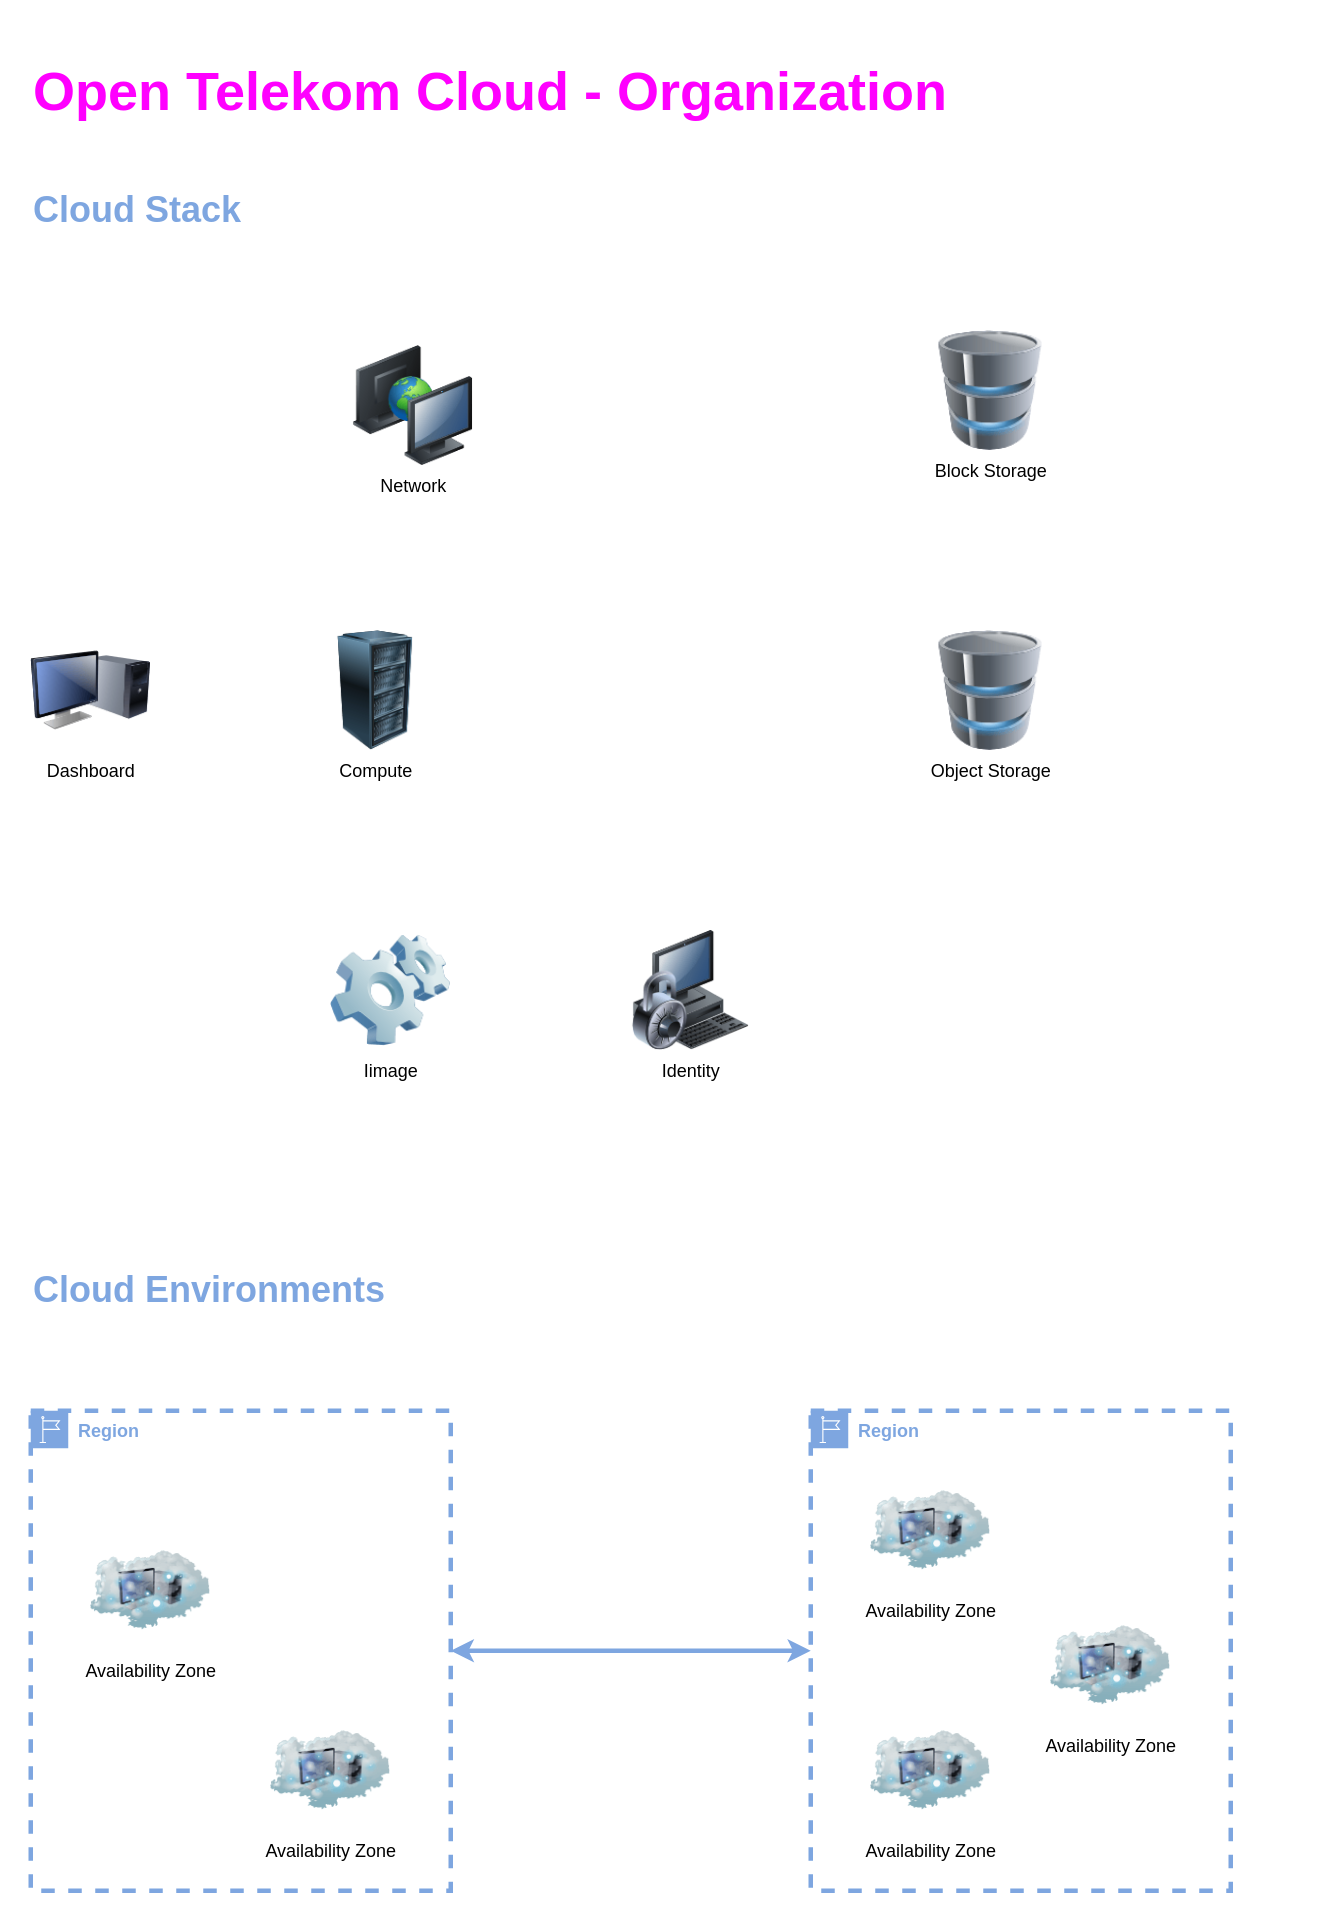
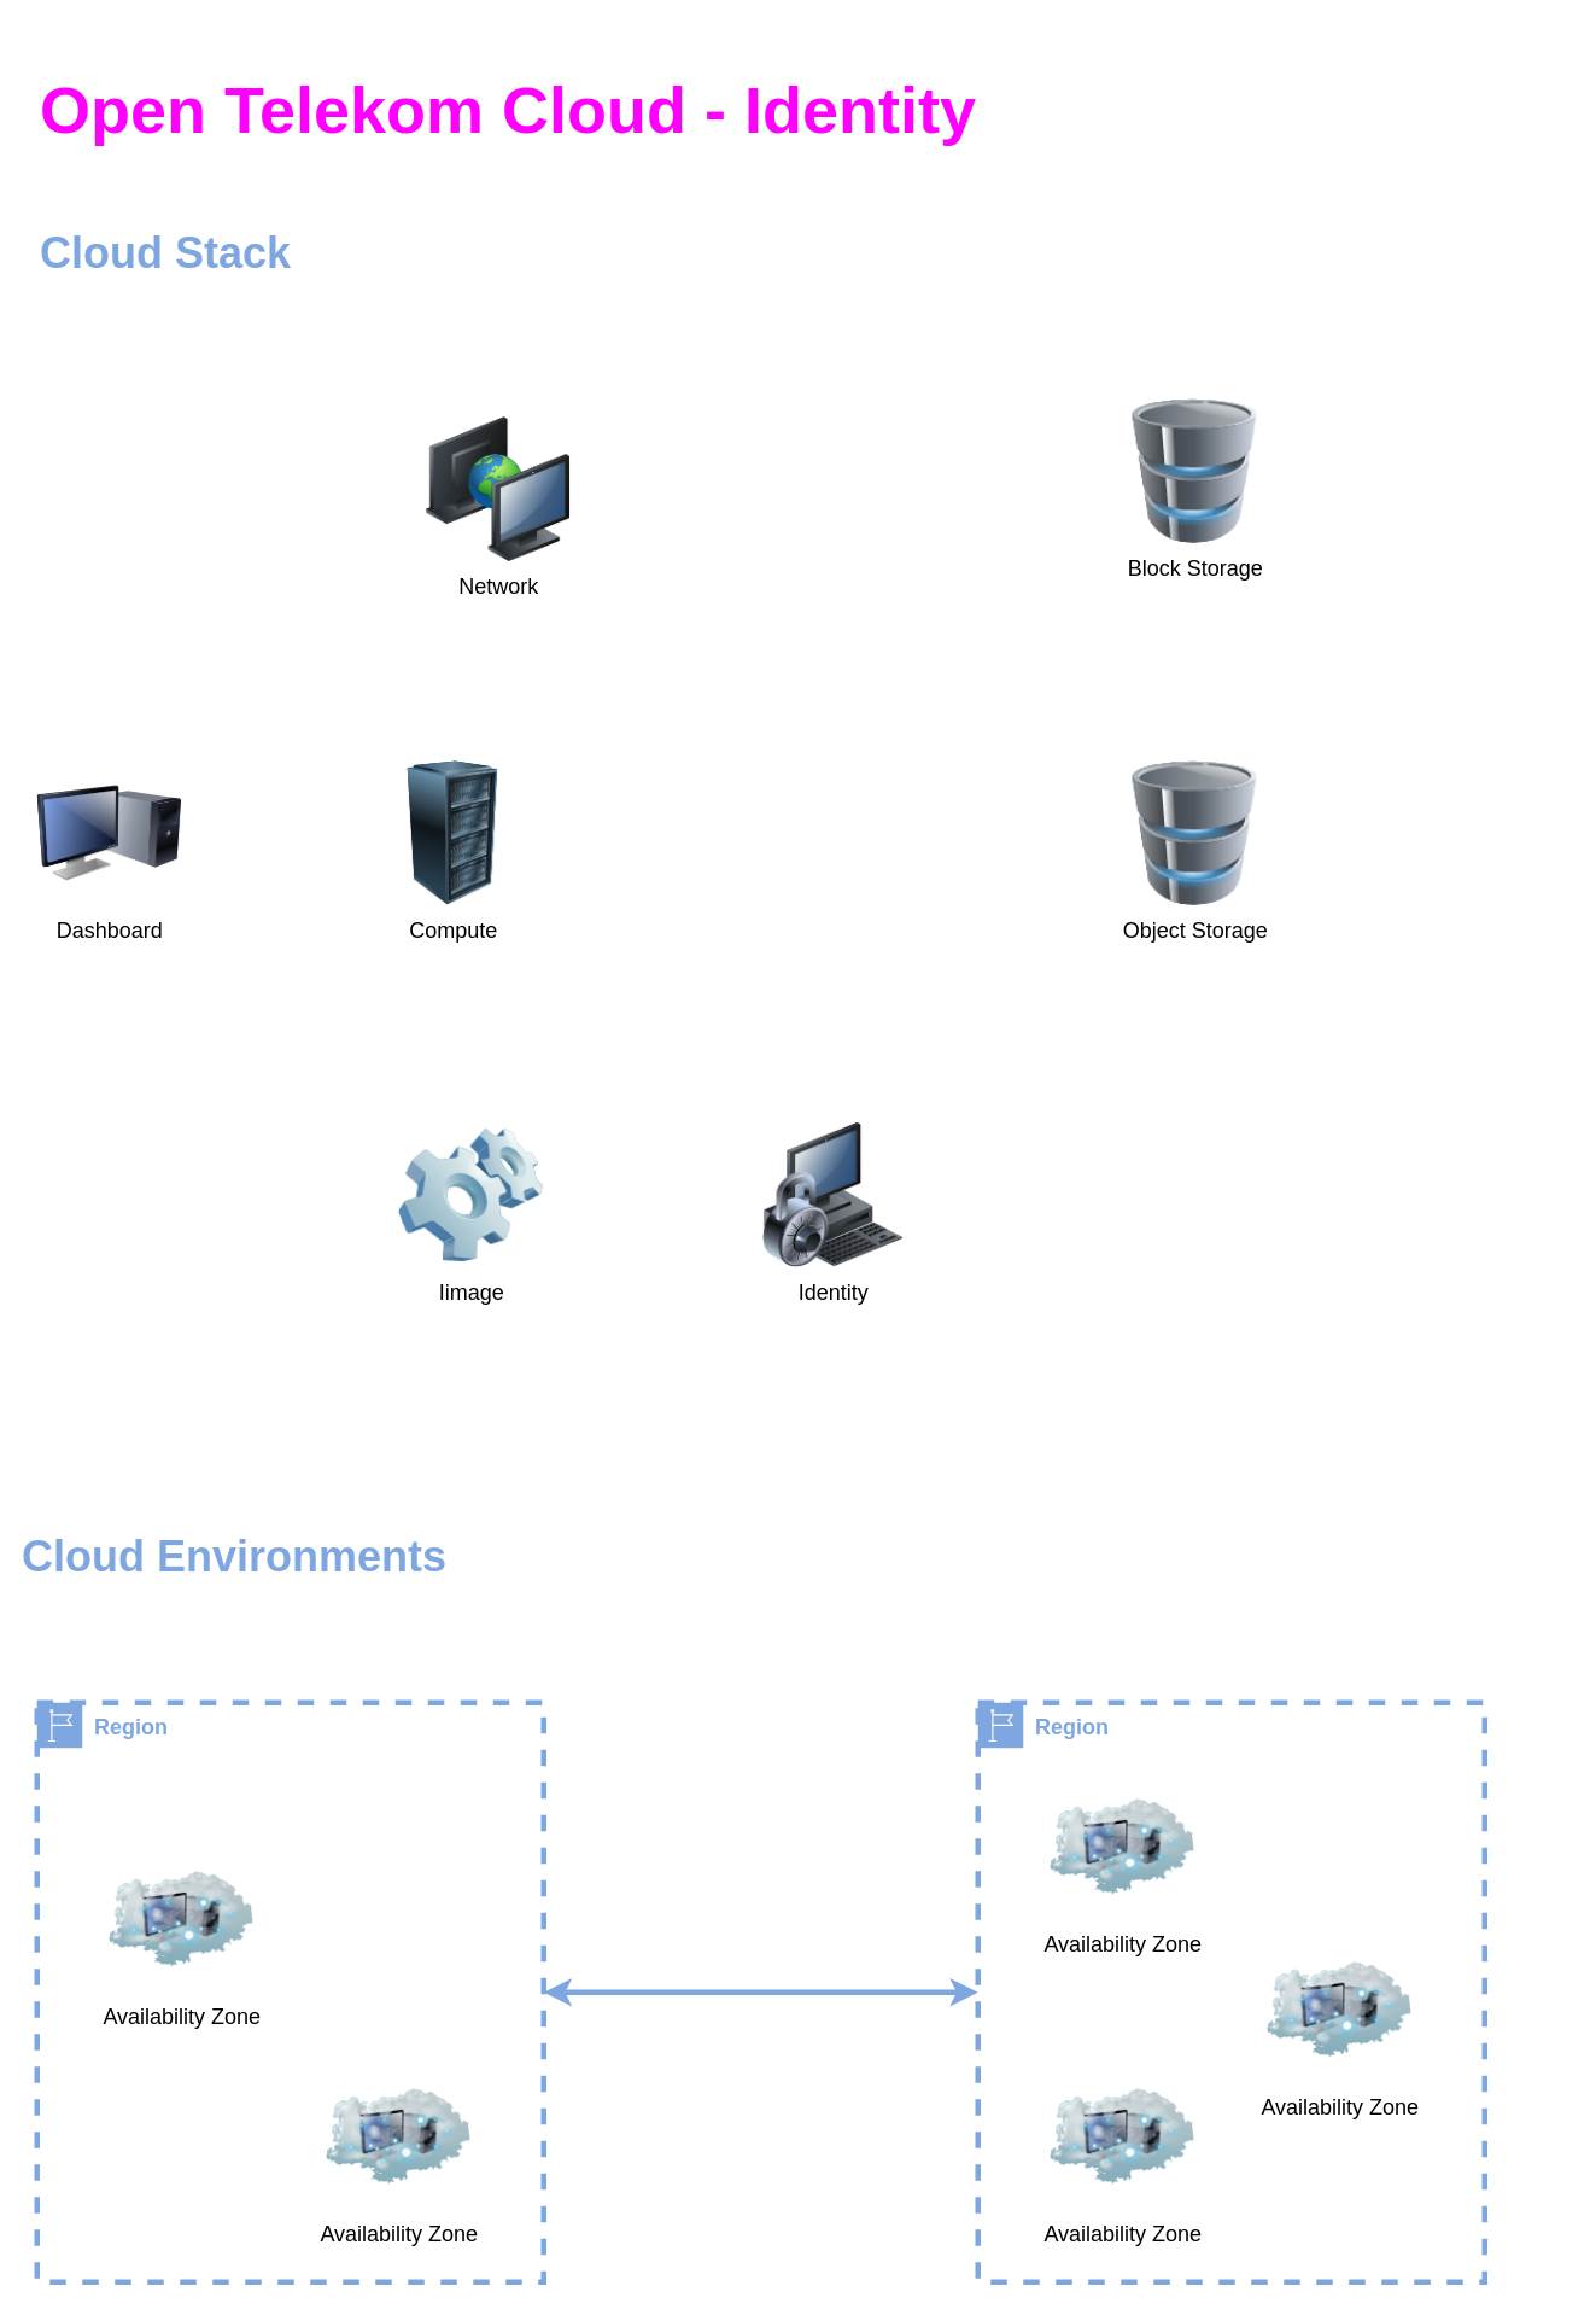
- <mxCell id="2" value="Open Telekom Cloud - Organization" style="text;html=1;align=left;verticalAlign=middle;whiteSpace=wrap;rounded=0;fontStyle=1;fontSize=36;fontColor=#FF00FF;" parent="1" vertex="1"><mxGeometry x="20" y="20" width="840" height="80" as="geometry" /></mxCell>
+ <mxCell id="2" value="Open Telekom Cloud - Identity" style="text;html=1;align=left;verticalAlign=middle;whiteSpace=wrap;rounded=0;fontStyle=1;fontSize=36;fontColor=#FF00FF;" parent="1" vertex="1"><mxGeometry x="20" y="20" width="840" height="80" as="geometry" /></mxCell>
- <mxCell id="12" value="Cloud Environments" style="text;html=1;align=left;verticalAlign=middle;whiteSpace=wrap;rounded=0;fontStyle=1;fontSize=24;fontColor=#7EA6E0;" parent="1" vertex="1"><mxGeometry x="20" y="820" width="840" height="80" as="geometry" /></mxCell>
+ <mxCell id="12" value="Cloud Environments" style="text;html=1;align=left;verticalAlign=middle;whiteSpace=wrap;rounded=0;fontStyle=1;fontSize=24;fontColor=#7EA6E0;" parent="1" vertex="1"><mxGeometry x="10" y="820" width="840" height="80" as="geometry" /></mxCell>
